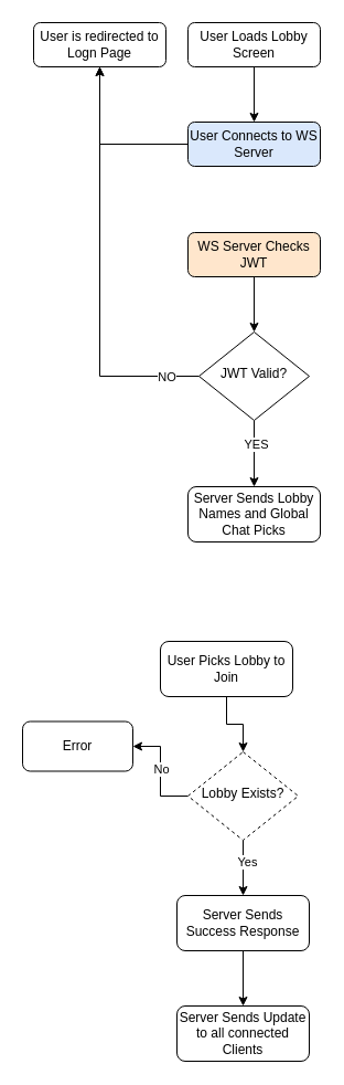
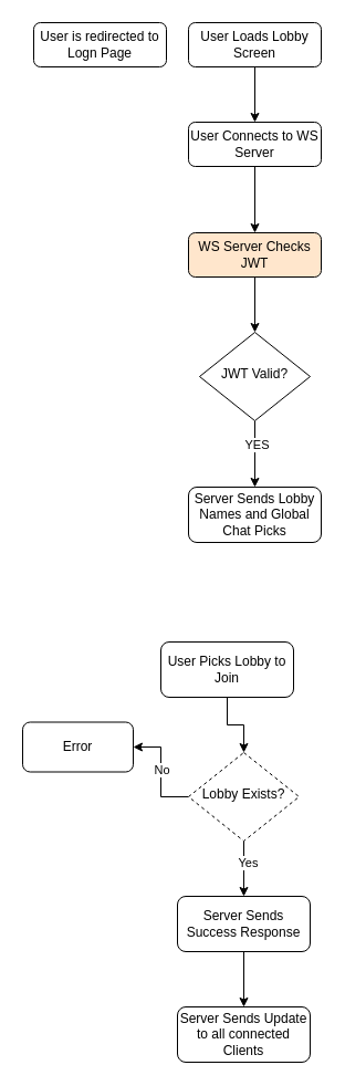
- <mxCell id="4" value="" style="edgeStyle=orthogonalEdgeStyle;rounded=0;orthogonalLoop=1;jettySize=auto;html=1;" edge="1" parent="1" source="5" target="14"><mxGeometry relative="1" as="geometry" /></mxCell>
+ <mxCell id="4" value="" style="edgeStyle=orthogonalEdgeStyle;rounded=0;orthogonalLoop=1;jettySize=auto;html=1;" edge="1" parent="1" source="5" target="7"><mxGeometry relative="1" as="geometry" /></mxCell>
- <mxCell id="5" value="User Connects to WS Server" style="rounded=1;whiteSpace=wrap;html=1;fontSize=12;glass=0;strokeWidth=1;shadow=0;fillColor=#dae8fc;" vertex="1" parent="1"><mxGeometry x="170" y="110" width="120" height="40" as="geometry" /></mxCell>
+ <mxCell id="5" value="User Connects to WS Server" style="rounded=1;whiteSpace=wrap;html=1;fontSize=12;glass=0;strokeWidth=1;shadow=0;" vertex="1" parent="1"><mxGeometry x="170" y="110" width="120" height="40" as="geometry" /></mxCell>
- <mxCell id="10" value="" style="edgeStyle=orthogonalEdgeStyle;rounded=0;orthogonalLoop=1;jettySize=auto;html=1;entryX=0.5;entryY=1;entryDx=0;entryDy=0;" edge="1" parent="1" source="12" target="14"><mxGeometry relative="1" as="geometry"><mxPoint x="110" y="340" as="targetPoint" /></mxGeometry></mxCell>
- <mxCell id="11" value="NO" style="edgeLabel;html=1;align=center;verticalAlign=middle;resizable=0;points=[];" vertex="1" connectable="0" parent="10"><mxGeometry x="-0.171" y="3" relative="1" as="geometry"><mxPoint x="63" y="63" as="offset" /></mxGeometry></mxCell>
